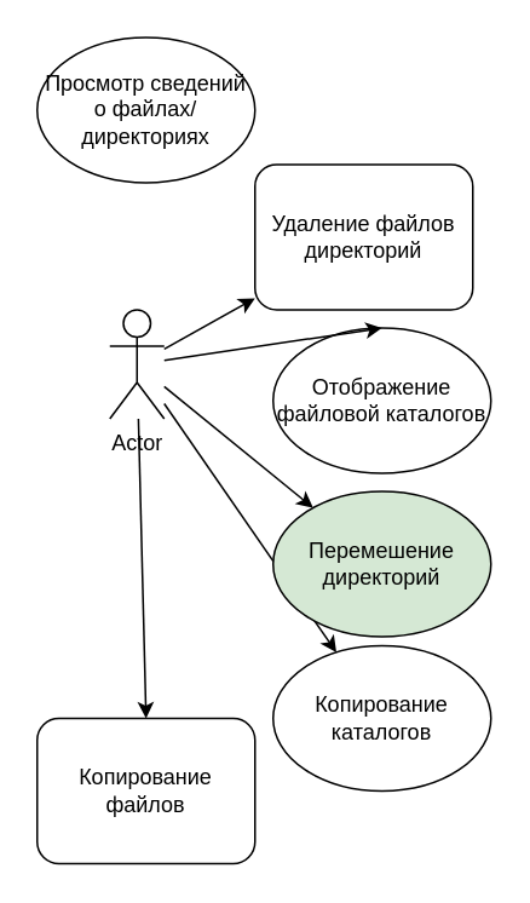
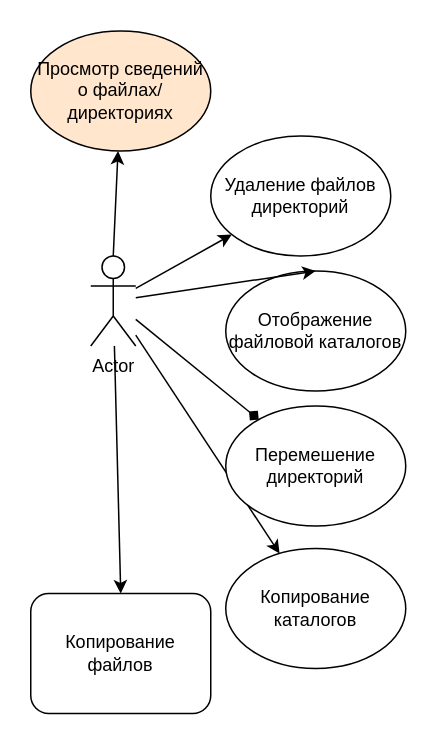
- <mxCell id="10" value="Просмотр сведений о файлах/директориях" style="ellipse;whiteSpace=wrap;html=1;" vertex="1" parent="1"><mxGeometry x="20" y="20" width="120" height="80" as="geometry" /></mxCell>
+ <mxCell id="10" value="Просмотр сведений о файлах/директориях" style="ellipse;whiteSpace=wrap;html=1;fillColor=#ffe6cc;" vertex="1" parent="1"><mxGeometry x="20" y="20" width="120" height="80" as="geometry" /></mxCell>
- <mxCell id="12" value="Удаление файлов директорий" style="whiteSpace=wrap;html=1;rounded=1;" vertex="1" parent="1"><mxGeometry x="140" y="90" width="120" height="80" as="geometry" /></mxCell>
+ <mxCell id="12" value="Удаление файлов директорий" style="ellipse;whiteSpace=wrap;html=1;" vertex="1" parent="1"><mxGeometry x="140" y="90" width="120" height="80" as="geometry" /></mxCell>
+ <mxCell id="9" value="" style="endArrow=classic;html=1;rounded=0;exitX=0.5;exitY=0;exitDx=0;exitDy=0;exitPerimeter=0;" edge="1" parent="1" source="2" target="10"><mxGeometry width="50" height="50" relative="1" as="geometry"><mxPoint x="394" y="290" as="sourcePoint" /><mxPoint x="380" y="220" as="targetPoint" /></mxGeometry></mxCell>
- <mxCell id="13" value="" style="endArrow=classic;html=1;rounded=0;" edge="1" parent="1" source="2" target="14"><mxGeometry width="50" height="50" relative="1" as="geometry"><mxPoint x="370" y="350" as="sourcePoint" /><mxPoint x="260" y="380" as="targetPoint" /></mxGeometry></mxCell>
+ <mxCell id="13" value="" style="endArrow=diamond;html=1;rounded=0;" edge="1" parent="1" source="2" target="14"><mxGeometry width="50" height="50" relative="1" as="geometry"><mxPoint x="370" y="350" as="sourcePoint" /><mxPoint x="260" y="380" as="targetPoint" /></mxGeometry></mxCell>
- <mxCell id="14" value="Перемешение директорий" style="ellipse;whiteSpace=wrap;html=1;fillColor=#d5e8d4;" vertex="1" parent="1"><mxGeometry x="150" y="270" width="120" height="80" as="geometry" /></mxCell>
+ <mxCell id="14" value="Перемешение директорий" style="ellipse;whiteSpace=wrap;html=1;" vertex="1" parent="1"><mxGeometry x="150" y="270" width="120" height="80" as="geometry" /></mxCell>
- <mxCell id="6" value="Копирование каталогов" style="ellipse;whiteSpace=wrap;html=1;" vertex="1" parent="1"><mxGeometry x="150" y="355" width="120" height="80" as="geometry" /></mxCell>
+ <mxCell id="6" value="Копирование каталогов" style="ellipse;whiteSpace=wrap;html=1;" vertex="1" parent="1"><mxGeometry x="150" y="365" width="120" height="80" as="geometry" /></mxCell>
